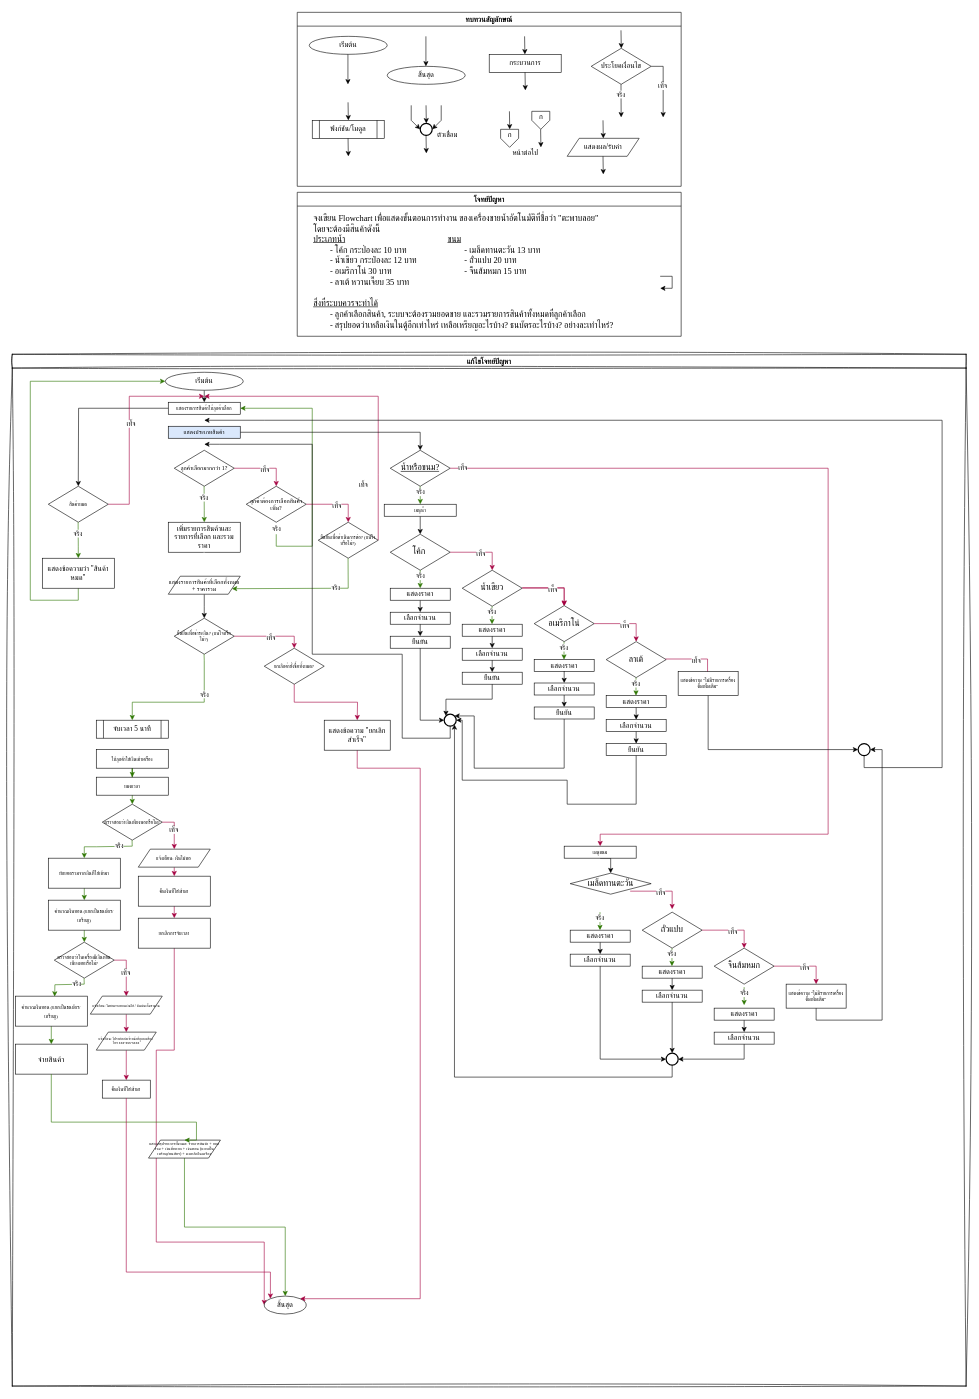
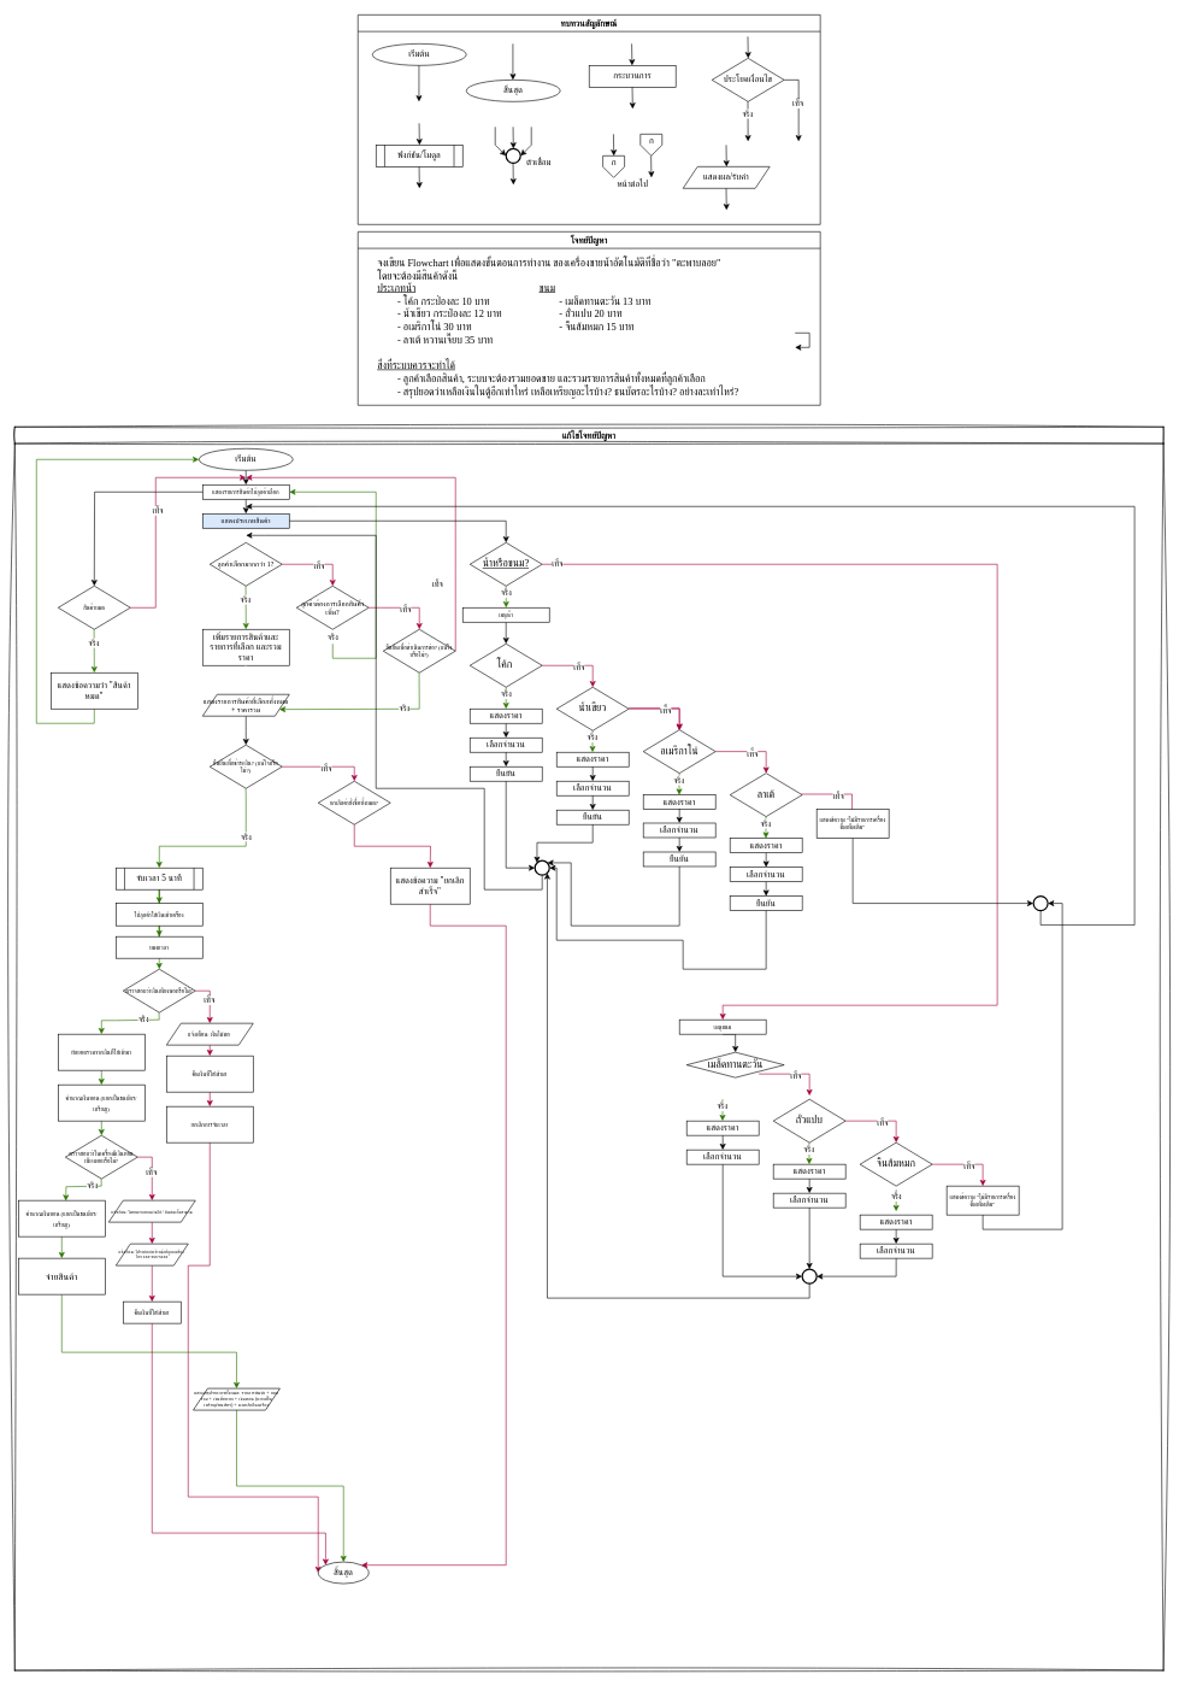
+ <mxCell id="38" style="edgeStyle=orthogonalEdgeStyle;rounded=0;orthogonalLoop=1;jettySize=auto;html=1;exitX=0.5;exitY=1;exitDx=0;exitDy=0;entryX=0.5;entryY=0;entryDx=0;entryDy=0;" parent="35" source="39" target="108" edge="1"><mxGeometry relative="1" as="geometry" /></mxCell>
+ <mxCell id="55" value="" style="edgeStyle=orthogonalEdgeStyle;rounded=0;orthogonalLoop=1;jettySize=auto;html=1;fillColor=#60a917;strokeColor=#2D7600;" parent="35" source="56" target="81" edge="1"><mxGeometry relative="1" as="geometry" /></mxCell>
- <mxCell id="103" value="&lt;font&gt;แสดงสรุปรายการทั้งหมด: รายการสินค้า + ยอดรวม + เงินที่หยอด + เงินทอน (แยกเป็นเหรียญ/ธนบัตร) + คงเหลือในเครื่อง&lt;/font&gt;" style="shape=parallelogram;perimeter=parallelogramPerimeter;whiteSpace=wrap;html=1;fixedSize=1;fontFamily=Sarabun;fontSource=https%3A%2F%2Ffonts.googleapis.com%2Fcss%3Ffamily%3DSarabun;fontSize=7;" parent="35" vertex="1"><mxGeometry x="227" y="1310" width="120" height="30" as="geometry" /></mxCell>
+ <mxCell id="103" value="&lt;font&gt;แสดงสรุปรายการทั้งหมด: รายการสินค้า + ยอดรวม + เงินที่หยอด + เงินทอน (แยกเป็นเหรียญ/ธนบัตร) + คงเหลือในเครื่อง&lt;/font&gt;" style="shape=parallelogram;perimeter=parallelogramPerimeter;whiteSpace=wrap;html=1;fixedSize=1;fontFamily=Sarabun;fontSource=https%3A%2F%2Ffonts.googleapis.com%2Fcss%3Ffamily%3DSarabun;fontSize=7;" parent="35" vertex="1"><mxGeometry x="247" y="1330" width="120" height="30" as="geometry" /></mxCell>
